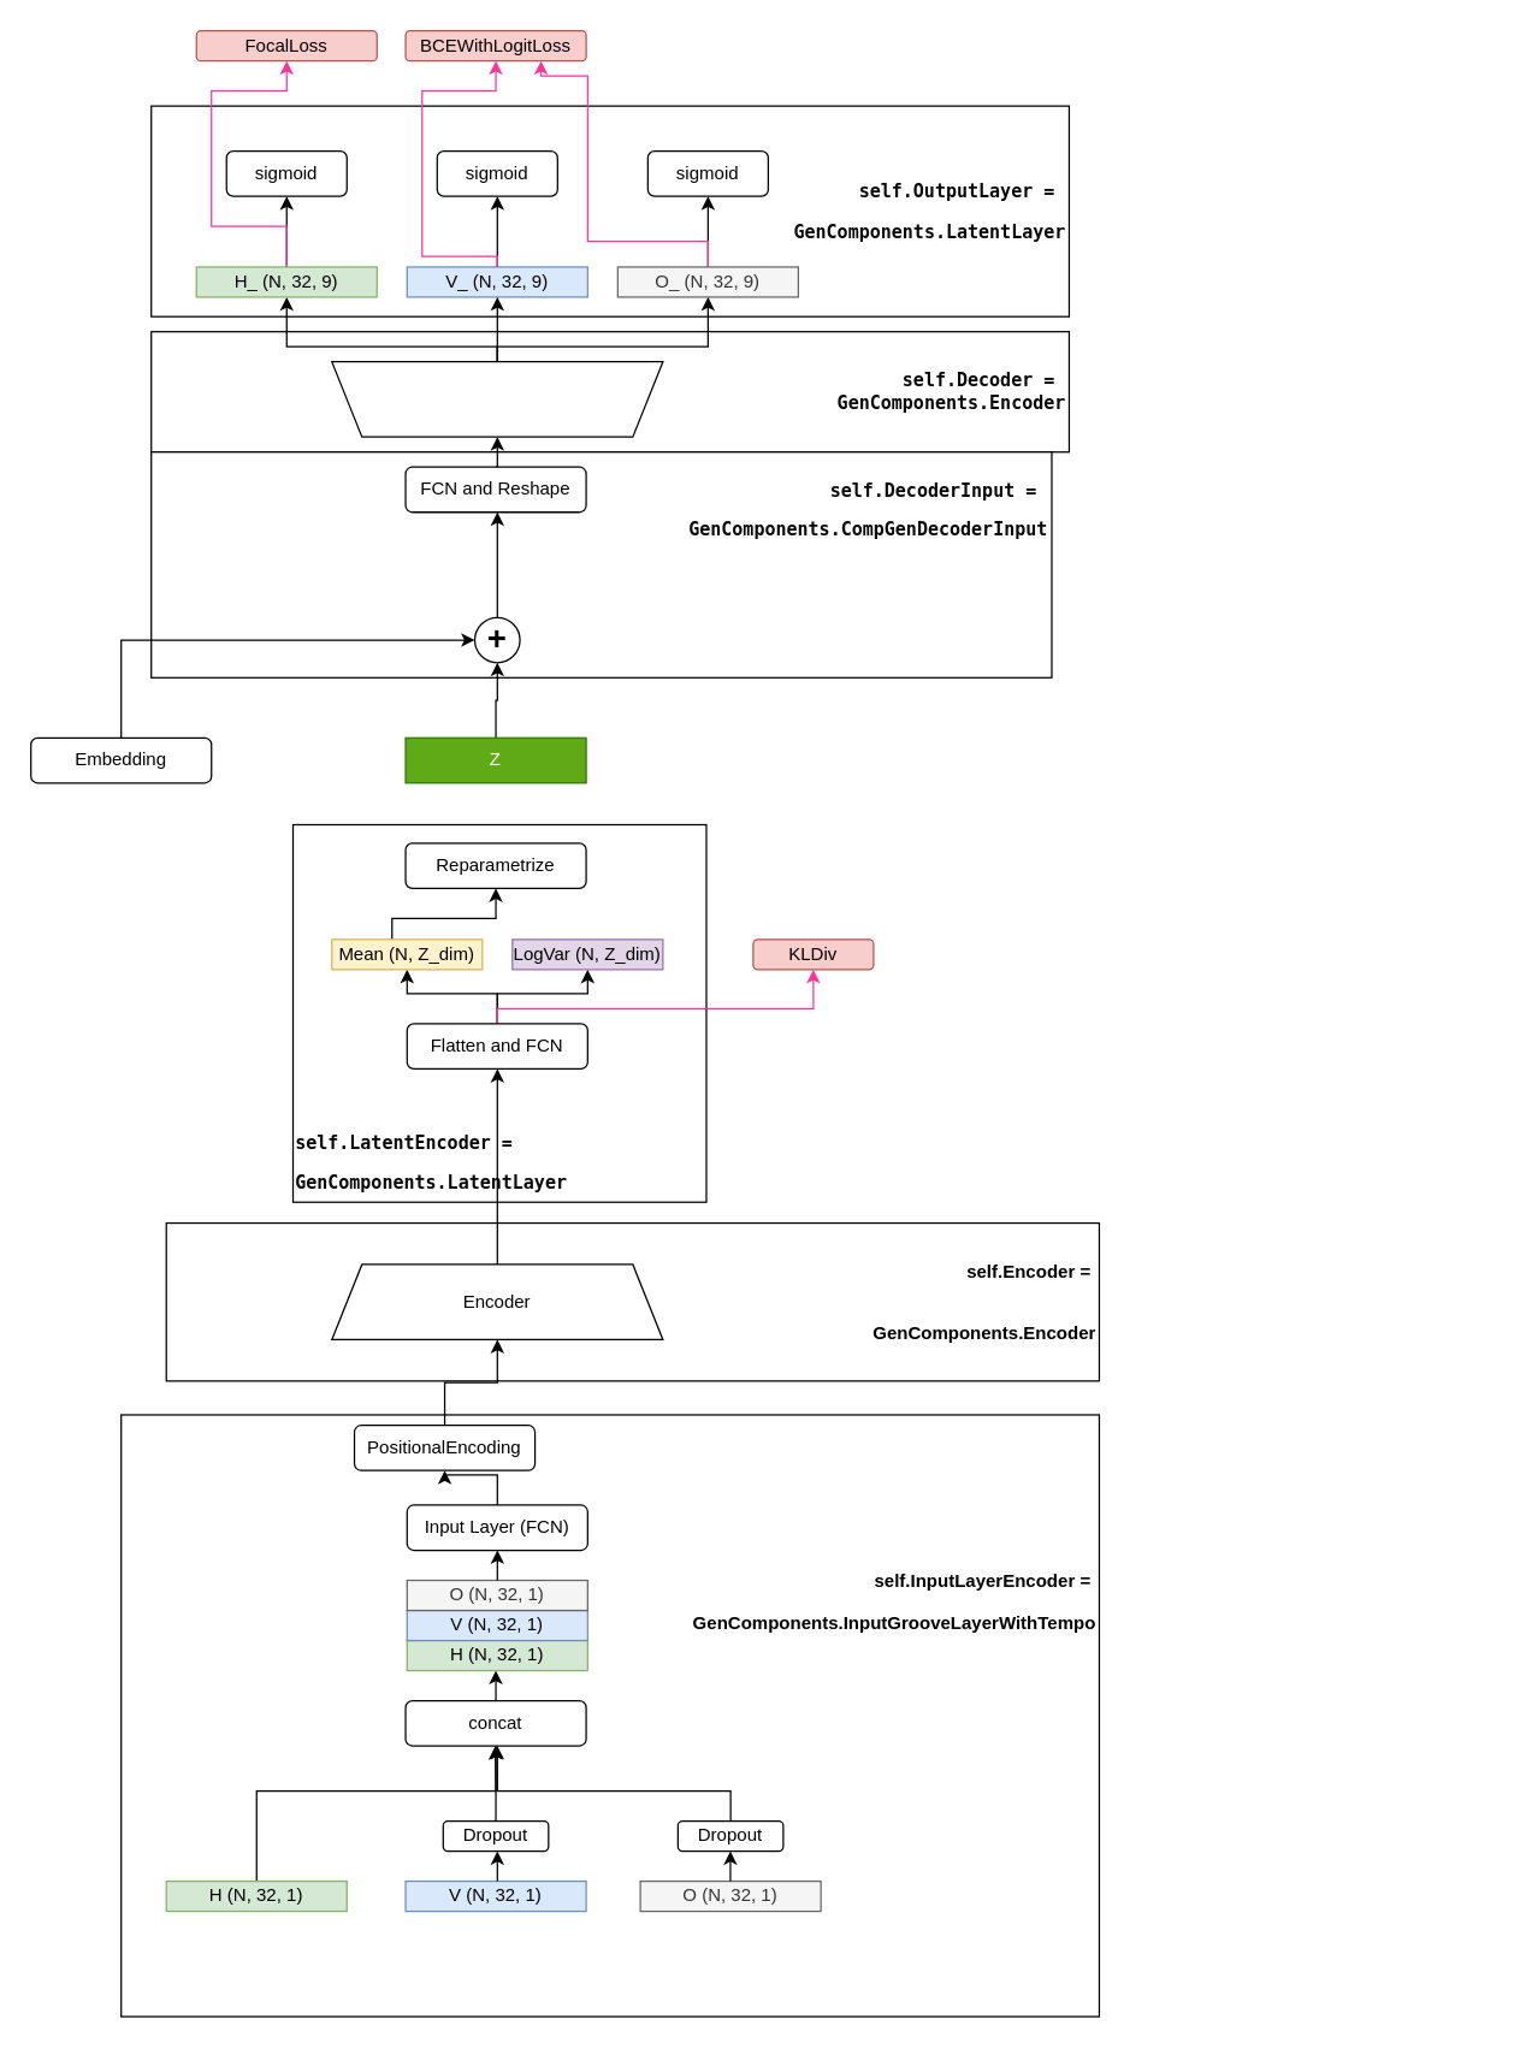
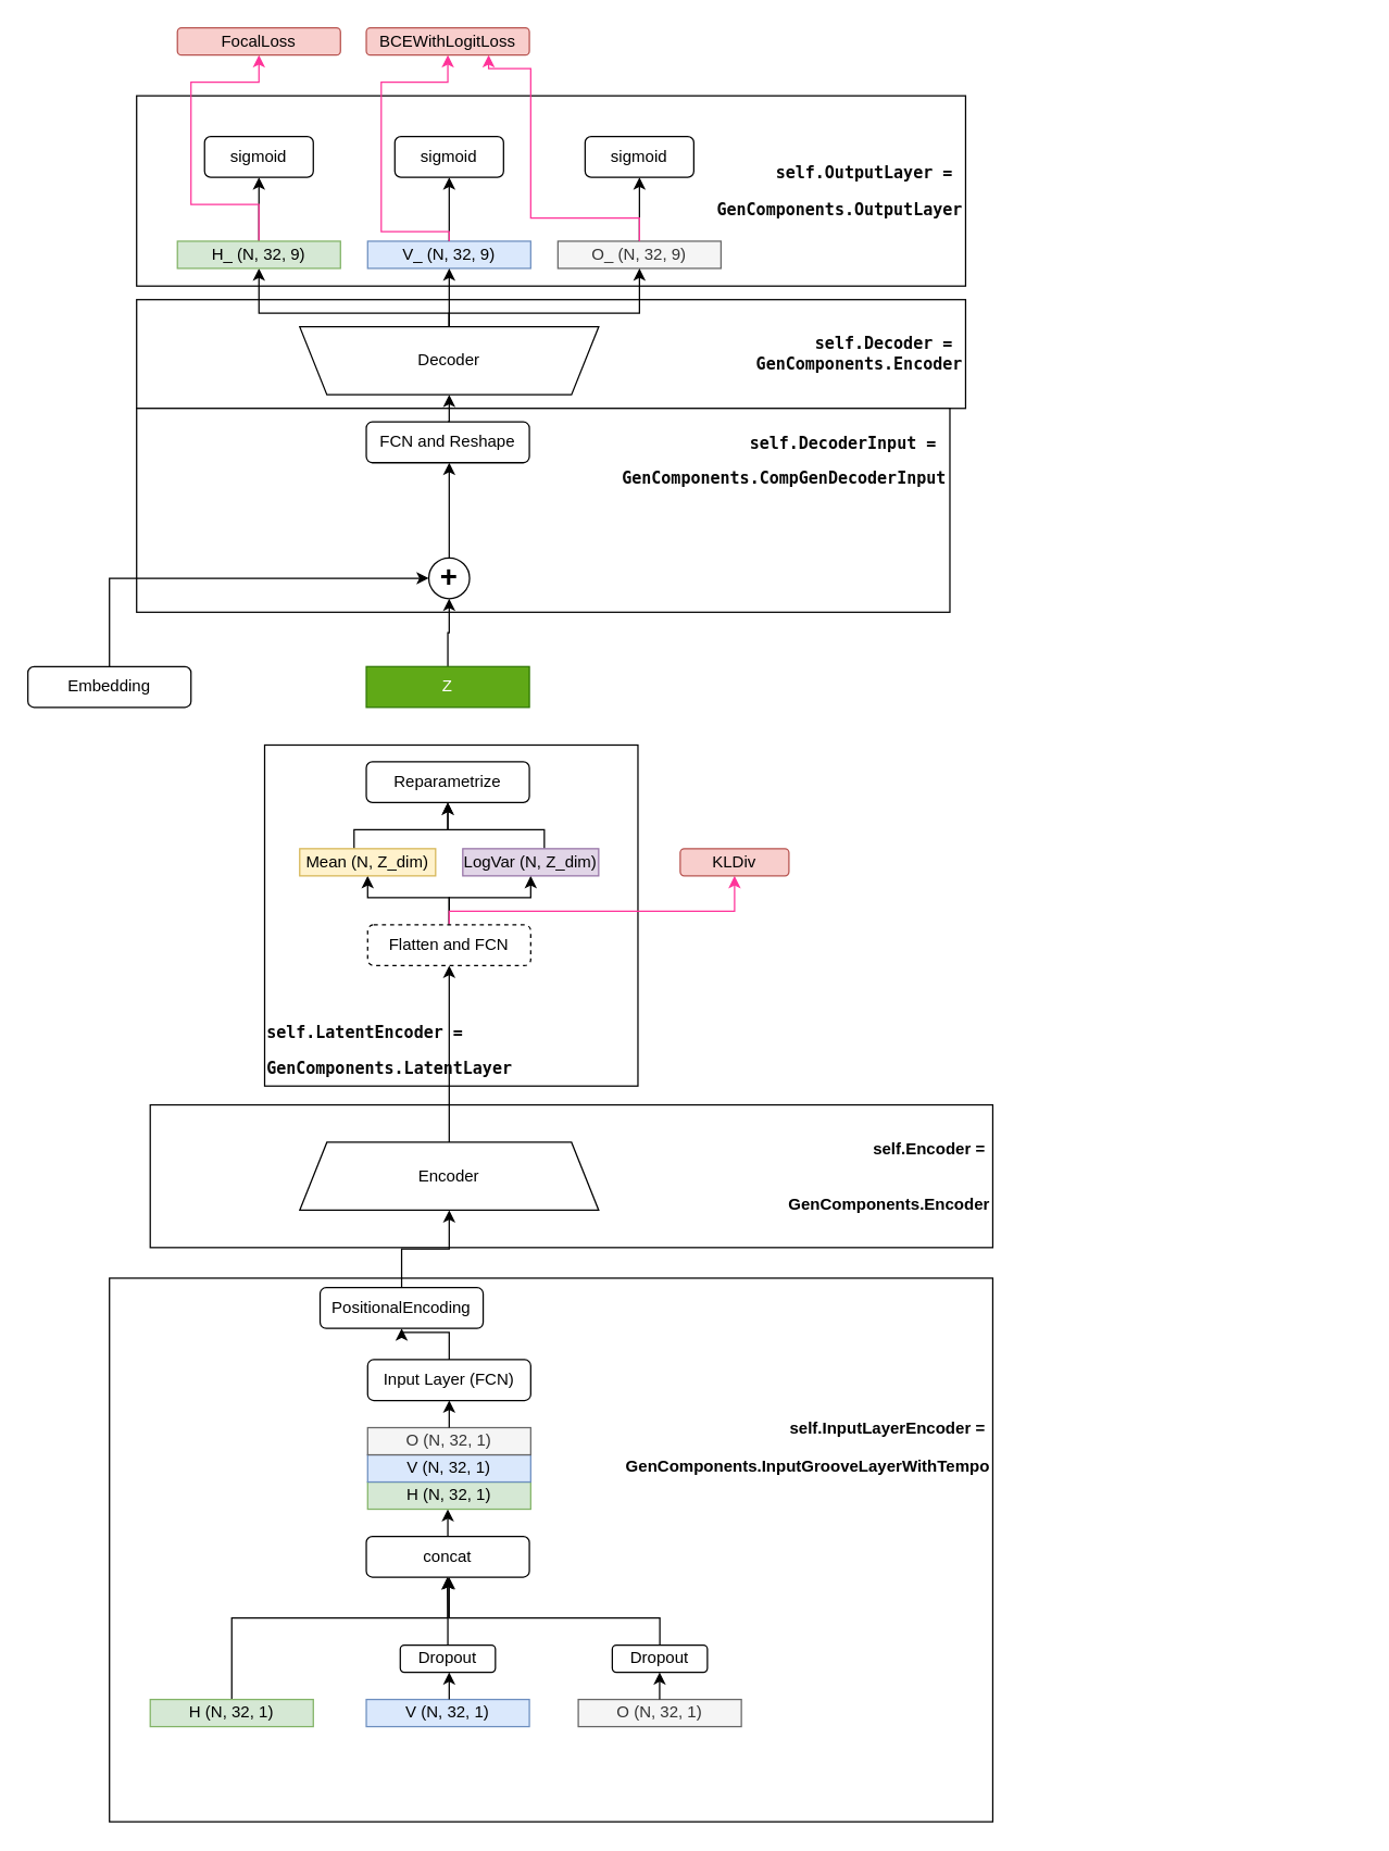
- <mxCell id="5" value="&lt;pre style=&quot;border-color: var(--border-color); color: rgb(8, 8, 8); font-style: normal; font-variant-ligatures: normal; font-variant-caps: normal; font-weight: 700; letter-spacing: normal; orphans: 2; text-indent: 0px; text-transform: none; widows: 2; word-spacing: 0px; -webkit-text-stroke-width: 0px; background-color: rgb(255, 255, 255); text-decoration-thickness: initial; text-decoration-style: initial; text-decoration-color: initial; font-family: &amp;quot;JetBrains Mono&amp;quot;, monospace;&quot;&gt;&lt;div style=&quot;&quot;&gt;&lt;pre style=&quot;font-family: &amp;quot;JetBrains Mono&amp;quot;, monospace;&quot;&gt;&lt;div&gt;&lt;pre style=&quot;font-family: &amp;quot;JetBrains Mono&amp;quot;, monospace;&quot;&gt;self.OutputLayer = &lt;/pre&gt;&lt;pre style=&quot;font-family: &amp;quot;JetBrains Mono&amp;quot;, monospace;&quot;&gt;GenComponents.LatentLayer&lt;/pre&gt;&lt;/div&gt;&lt;/pre&gt;&lt;/div&gt;&lt;/pre&gt;" style="rounded=0;whiteSpace=wrap;html=1;container=0;align=right;" parent="3" vertex="1"><mxGeometry y="-230" width="610" height="140" as="geometry" /></mxCell>
+ <mxCell id="5" value="&lt;pre style=&quot;border-color: var(--border-color); color: rgb(8, 8, 8); font-style: normal; font-variant-ligatures: normal; font-variant-caps: normal; font-weight: 700; letter-spacing: normal; orphans: 2; text-indent: 0px; text-transform: none; widows: 2; word-spacing: 0px; -webkit-text-stroke-width: 0px; background-color: rgb(255, 255, 255); text-decoration-thickness: initial; text-decoration-style: initial; text-decoration-color: initial; font-family: &amp;quot;JetBrains Mono&amp;quot;, monospace;&quot;&gt;&lt;div style=&quot;&quot;&gt;&lt;pre style=&quot;font-family: &amp;quot;JetBrains Mono&amp;quot;, monospace;&quot;&gt;&lt;div&gt;&lt;pre style=&quot;font-family: &amp;quot;JetBrains Mono&amp;quot;, monospace;&quot;&gt;self.OutputLayer = &lt;/pre&gt;&lt;pre style=&quot;font-family: &amp;quot;JetBrains Mono&amp;quot;, monospace;&quot;&gt;GenComponents.OutputLayer&lt;/pre&gt;&lt;/div&gt;&lt;/pre&gt;&lt;/div&gt;&lt;/pre&gt;" style="rounded=0;whiteSpace=wrap;html=1;container=0;align=right;" parent="3" vertex="1"><mxGeometry y="-230" width="610" height="140" as="geometry" /></mxCell>
+ <mxCell id="55" value="Decoder" style="text;html=1;strokeColor=none;fillColor=none;align=center;verticalAlign=middle;whiteSpace=wrap;rounded=0;" parent="53" vertex="1"><mxGeometry x="80" y="10" width="60" height="30" as="geometry" /></mxCell>
+ <mxCell id="46" style="edgeStyle=orthogonalEdgeStyle;rounded=0;orthogonalLoop=1;jettySize=auto;html=1;entryX=0.5;entryY=1;entryDx=0;entryDy=0;" parent="1" source="47" target="48" edge="1"><mxGeometry relative="1" as="geometry"><Array as="points"><mxPoint x="400" y="610" /><mxPoint x="329" y="610" /></Array></mxGeometry></mxCell>
- <mxCell id="43" value="Flatten and FCN" style="rounded=1;whiteSpace=wrap;html=1;" parent="1" vertex="1"><mxGeometry x="270" y="680" width="120" height="30" as="geometry" /></mxCell>
+ <mxCell id="43" value="Flatten and FCN" style="rounded=1;whiteSpace=wrap;html=1;dashed=1;" parent="1" vertex="1"><mxGeometry x="270" y="680" width="120" height="30" as="geometry" /></mxCell>
